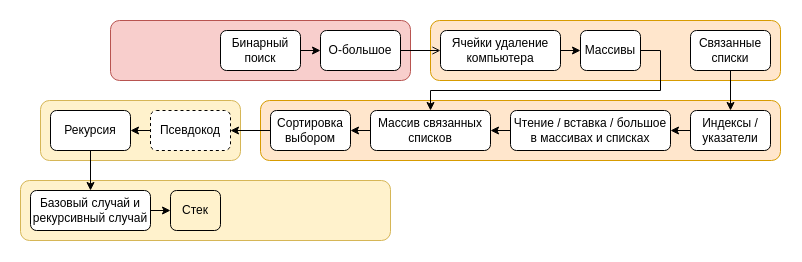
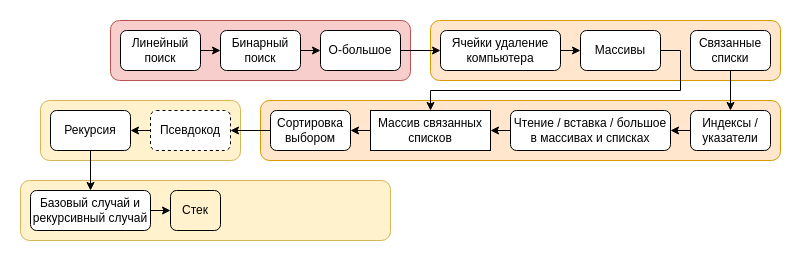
+ <mxCell id="8" value="Линейный поиск" style="rounded=1;whiteSpace=wrap;html=1;" parent="1" vertex="1"><mxGeometry x="120" y="30" width="80" height="40" as="geometry" /></mxCell>
+ <mxCell id="7" style="edgeStyle=orthogonalEdgeStyle;rounded=0;orthogonalLoop=1;jettySize=auto;html=1;exitX=1;exitY=0.5;exitDx=0;exitDy=0;entryX=0;entryY=0.5;entryDx=0;entryDy=0;" parent="1" source="8" target="10" edge="1"><mxGeometry relative="1" as="geometry" /></mxCell>
- <mxCell id="11" style="edgeStyle=orthogonalEdgeStyle;rounded=0;orthogonalLoop=1;jettySize=auto;html=1;exitX=1;exitY=0.5;exitDx=0;exitDy=0;entryX=0;entryY=0.5;entryDx=0;entryDy=0;endArrow=open;" parent="1" source="12" target="14" edge="1"><mxGeometry relative="1" as="geometry" /></mxCell>
+ <mxCell id="11" style="edgeStyle=orthogonalEdgeStyle;rounded=0;orthogonalLoop=1;jettySize=auto;html=1;exitX=1;exitY=0.5;exitDx=0;exitDy=0;entryX=0;entryY=0.5;entryDx=0;entryDy=0;" parent="1" source="12" target="14" edge="1"><mxGeometry relative="1" as="geometry" /></mxCell>
- <mxCell id="16" value="Массивы" style="rounded=1;whiteSpace=wrap;html=1;" parent="1" vertex="1"><mxGeometry x="580" y="30" width="60" height="40" as="geometry" /></mxCell>
+ <mxCell id="16" value="Массивы" style="rounded=1;whiteSpace=wrap;html=1;" parent="1" vertex="1"><mxGeometry x="580" y="30" width="80" height="40" as="geometry" /></mxCell>
- <mxCell id="24" value="Массив связанных списков" style="rounded=1;whiteSpace=wrap;html=1;" parent="1" vertex="1"><mxGeometry x="370" y="110" width="120" height="40" as="geometry" /></mxCell>
+ <mxCell id="24" value="Массив связанных списков" style="whiteSpace=wrap;html=1;rounded=0;" parent="1" vertex="1"><mxGeometry x="370" y="110" width="120" height="40" as="geometry" /></mxCell>
